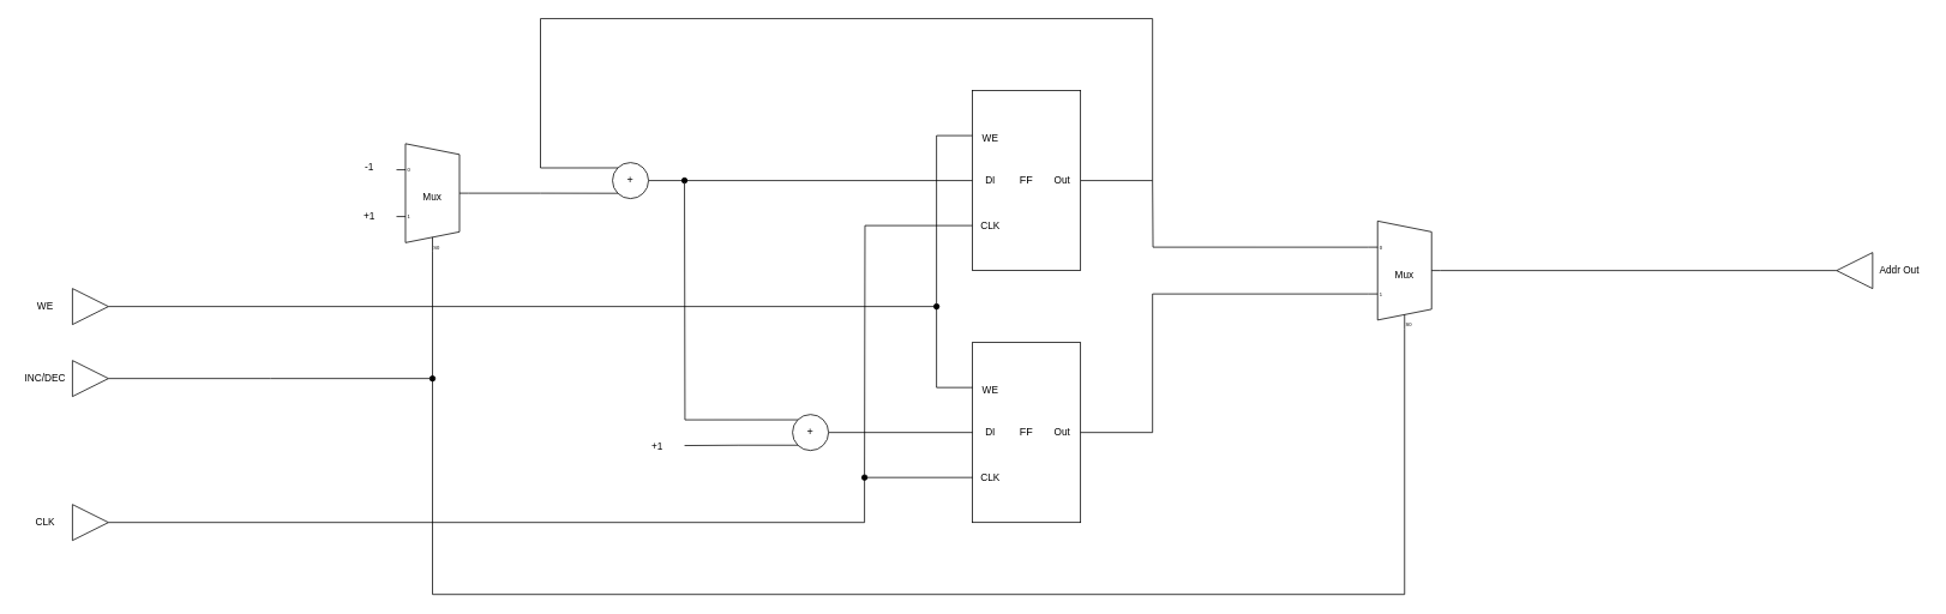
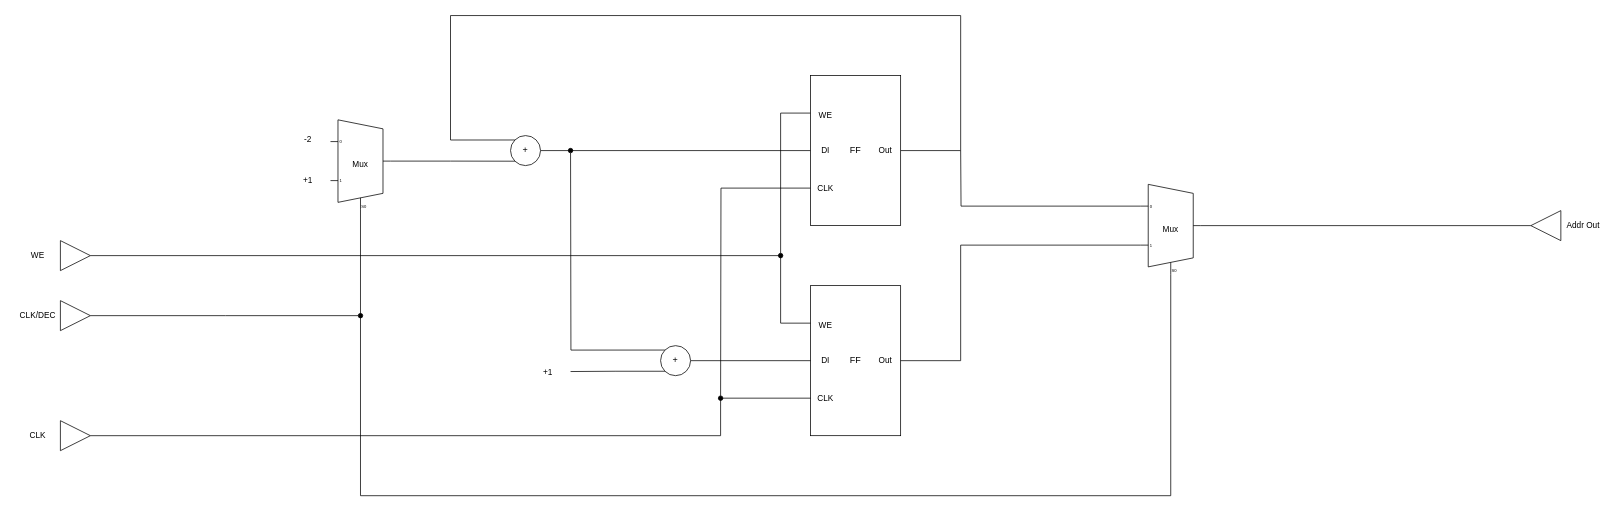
- <mxCell id="10" value="-1" style="text;html=1;strokeColor=none;fillColor=none;align=center;verticalAlign=middle;whiteSpace=wrap;rounded=0;fontSize=11;fontFamily=Helvetica;fontColor=default;" vertex="1" parent="1"><mxGeometry x="380" y="170" width="60" height="30" as="geometry" /></mxCell>
+ <mxCell id="10" value="-2" style="text;html=1;strokeColor=none;fillColor=none;align=center;verticalAlign=middle;whiteSpace=wrap;rounded=0;fontSize=11;fontFamily=Helvetica;fontColor=default;" vertex="1" parent="1"><mxGeometry x="380" y="170" width="60" height="30" as="geometry" /></mxCell>
- <mxCell id="29" value="INC/DEC" style="text;html=1;strokeColor=none;fillColor=none;align=center;verticalAlign=middle;whiteSpace=wrap;rounded=0;fontSize=11;fontFamily=Helvetica;fontColor=default;" vertex="1" parent="1"><mxGeometry x="20" y="405" width="60" height="30" as="geometry" /></mxCell>
+ <mxCell id="29" value="CLK/DEC" style="text;html=1;strokeColor=none;fillColor=none;align=center;verticalAlign=middle;whiteSpace=wrap;rounded=0;fontSize=11;fontFamily=Helvetica;fontColor=default;" vertex="1" parent="1"><mxGeometry x="20" y="405" width="60" height="30" as="geometry" /></mxCell>
